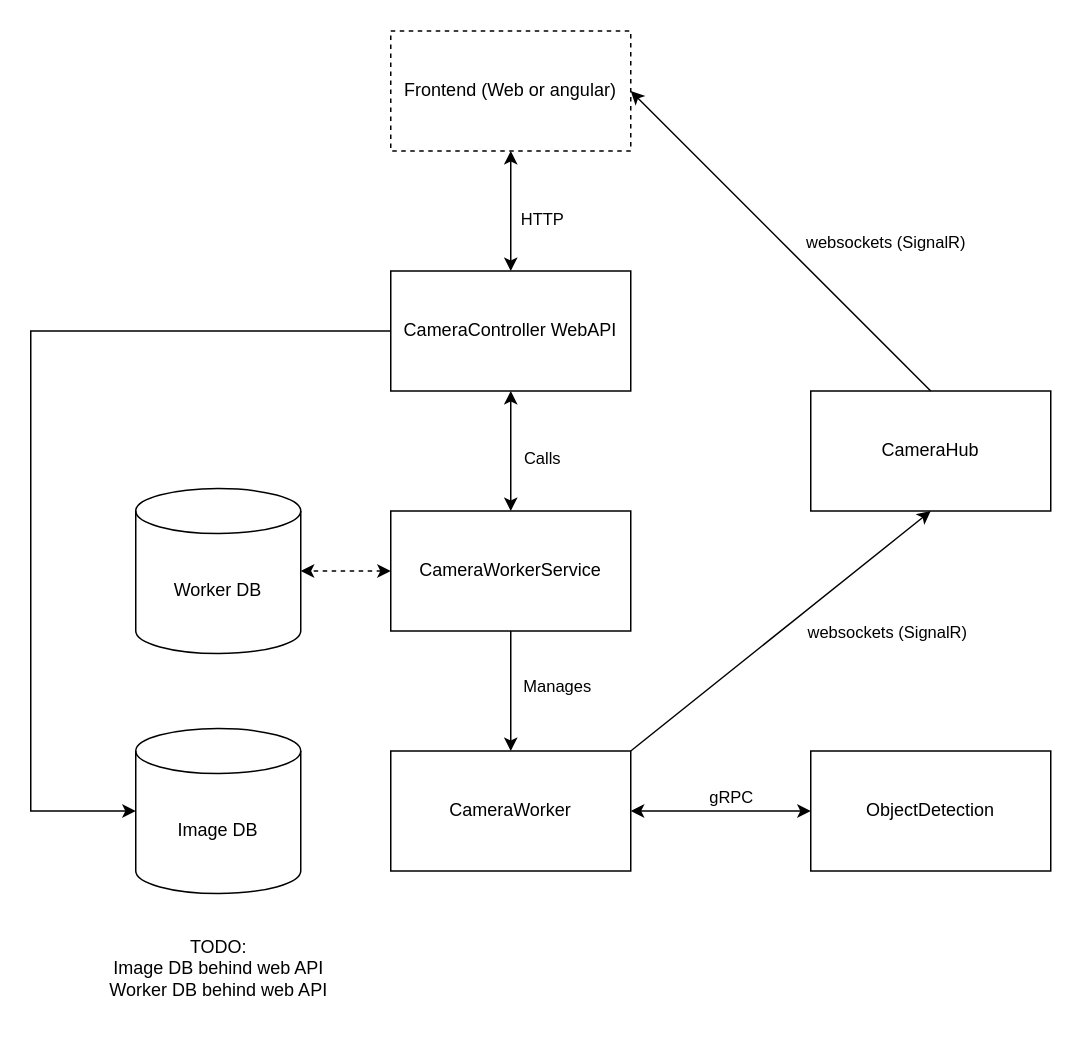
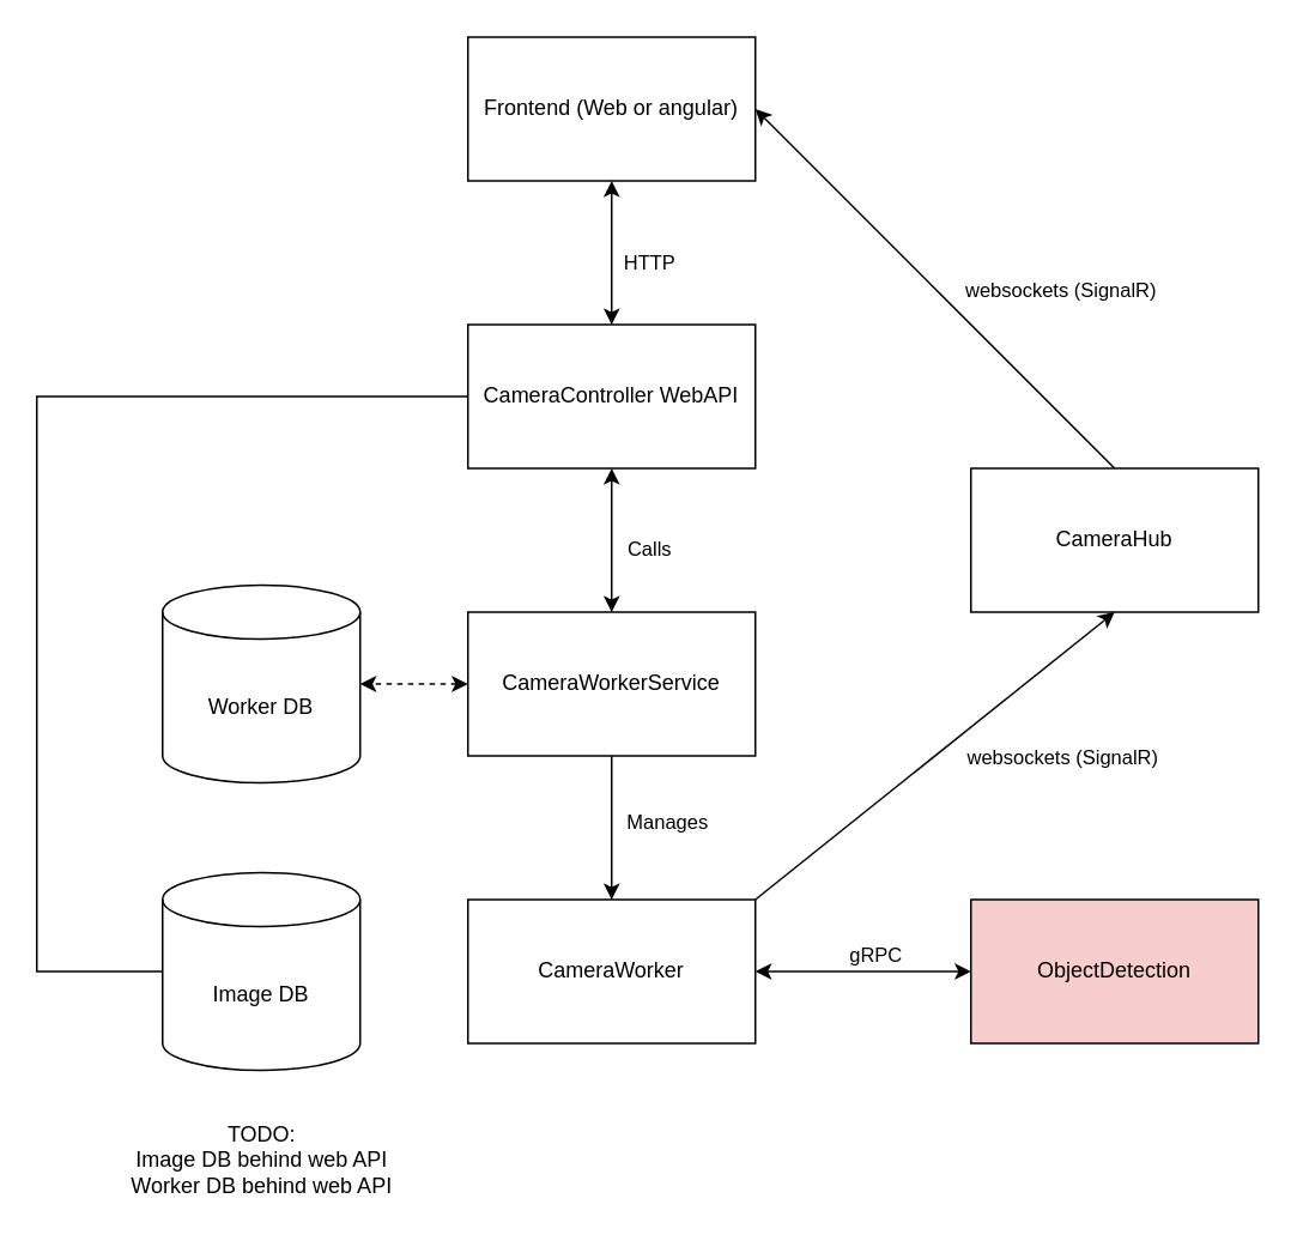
- <mxCell id="2" value="Frontend (Web or angular)" style="rounded=0;whiteSpace=wrap;html=1;dashed=1;" parent="1" vertex="1"><mxGeometry x="260" y="20" width="160" height="80" as="geometry" /></mxCell>
+ <mxCell id="2" value="Frontend (Web or angular)" style="rounded=0;whiteSpace=wrap;html=1;" parent="1" vertex="1"><mxGeometry x="260" y="20" width="160" height="80" as="geometry" /></mxCell>
- <mxCell id="23" value="" style="endArrow=classic;html=1;rounded=0;exitX=0;exitY=0.5;exitDx=0;exitDy=0;entryX=0;entryY=0.5;entryDx=0;entryDy=0;entryPerimeter=0;" edge="1" parent="1" source="3" target="20"><mxGeometry width="50" height="50" relative="1" as="geometry"><mxPoint x="330" y="630" as="sourcePoint" /><mxPoint x="380" y="580" as="targetPoint" /><Array as="points"><mxPoint x="20" y="220" /><mxPoint x="20" y="540" /></Array></mxGeometry></mxCell>
+ <mxCell id="23" value="" style="endArrow=none;html=1;rounded=0;exitX=0;exitY=0.5;exitDx=0;exitDy=0;entryX=0;entryY=0.5;entryDx=0;entryDy=0;entryPerimeter=0;" edge="1" parent="1" source="3" target="20"><mxGeometry width="50" height="50" relative="1" as="geometry"><mxPoint x="330" y="630" as="sourcePoint" /><mxPoint x="380" y="580" as="targetPoint" /><Array as="points"><mxPoint x="20" y="220" /><mxPoint x="20" y="540" /></Array></mxGeometry></mxCell>
- <mxCell id="7" value="ObjectDetection" style="rounded=0;whiteSpace=wrap;html=1;" parent="1" vertex="1"><mxGeometry x="540" y="500" width="160" height="80" as="geometry" /></mxCell>
+ <mxCell id="7" value="ObjectDetection" style="rounded=0;whiteSpace=wrap;html=1;fillColor=#f8cecc;" parent="1" vertex="1"><mxGeometry x="540" y="500" width="160" height="80" as="geometry" /></mxCell>
